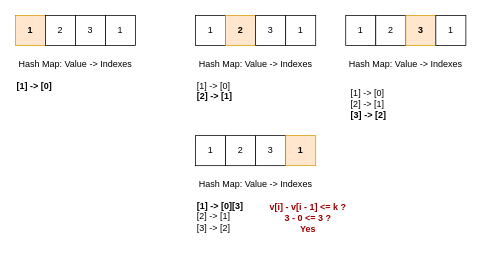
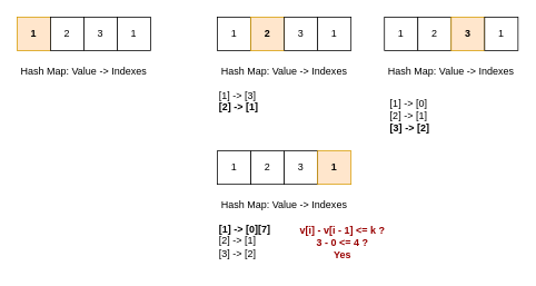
- <mxCell id="6" value="&lt;b&gt;[1] -&amp;gt; [0]&lt;/b&gt;" style="text;html=1;strokeColor=none;fillColor=none;align=left;verticalAlign=top;whiteSpace=wrap;rounded=0;horizontal=1;" vertex="1" parent="1"><mxGeometry x="20" y="100" width="60" height="60" as="geometry" /></mxCell>
- <mxCell id="12" value="[1] -&amp;gt; [0]&lt;br&gt;&lt;b&gt;[2] -&amp;gt; [1]&lt;/b&gt;" style="text;html=1;strokeColor=none;fillColor=none;align=left;verticalAlign=top;whiteSpace=wrap;rounded=0;" vertex="1" parent="1"><mxGeometry x="260" y="100" width="60" height="60" as="geometry" /></mxCell>
+ <mxCell id="12" value="[1] -&amp;gt; [3]&lt;br&gt;&lt;b&gt;[2] -&amp;gt; [1]&lt;/b&gt;" style="text;html=1;strokeColor=none;fillColor=none;align=left;verticalAlign=top;whiteSpace=wrap;rounded=0;" vertex="1" parent="1"><mxGeometry x="260" y="100" width="60" height="60" as="geometry" /></mxCell>
- <mxCell id="26" value="v[i] - v[i - 1] &amp;lt;= k ?&lt;br&gt;3 - 0 &amp;lt;= 3 ?&lt;br&gt;Yes" style="text;html=1;strokeColor=none;fillColor=none;align=center;verticalAlign=middle;whiteSpace=wrap;rounded=0;fontColor=#990000;fontStyle=1" vertex="1" parent="1"><mxGeometry x="330" y="260" width="160" height="60" as="geometry" /></mxCell>
+ <mxCell id="26" value="v[i] - v[i - 1] &amp;lt;= k ?&lt;br&gt;3 - 0 &amp;lt;= 4 ?&lt;br&gt;Yes" style="text;html=1;strokeColor=none;fillColor=none;align=center;verticalAlign=middle;whiteSpace=wrap;rounded=0;fontColor=#990000;fontStyle=1" vertex="1" parent="1"><mxGeometry x="330" y="260" width="160" height="60" as="geometry" /></mxCell>
- <mxCell id="24" value="&lt;b&gt;[1] -&amp;gt; [0][3]&lt;/b&gt;&lt;br&gt;[2] -&amp;gt; [1]&lt;br&gt;[3] -&amp;gt; [2]" style="text;html=1;strokeColor=none;fillColor=none;align=left;verticalAlign=top;whiteSpace=wrap;rounded=0;" vertex="1" parent="1"><mxGeometry x="260" y="260" width="70" height="60" as="geometry" /></mxCell>
+ <mxCell id="24" value="&lt;b&gt;[1] -&amp;gt; [0][7]&lt;/b&gt;&lt;br&gt;[2] -&amp;gt; [1]&lt;br&gt;[3] -&amp;gt; [2]" style="text;html=1;strokeColor=none;fillColor=none;align=left;verticalAlign=top;whiteSpace=wrap;rounded=0;" vertex="1" parent="1"><mxGeometry x="260" y="260" width="70" height="60" as="geometry" /></mxCell>
